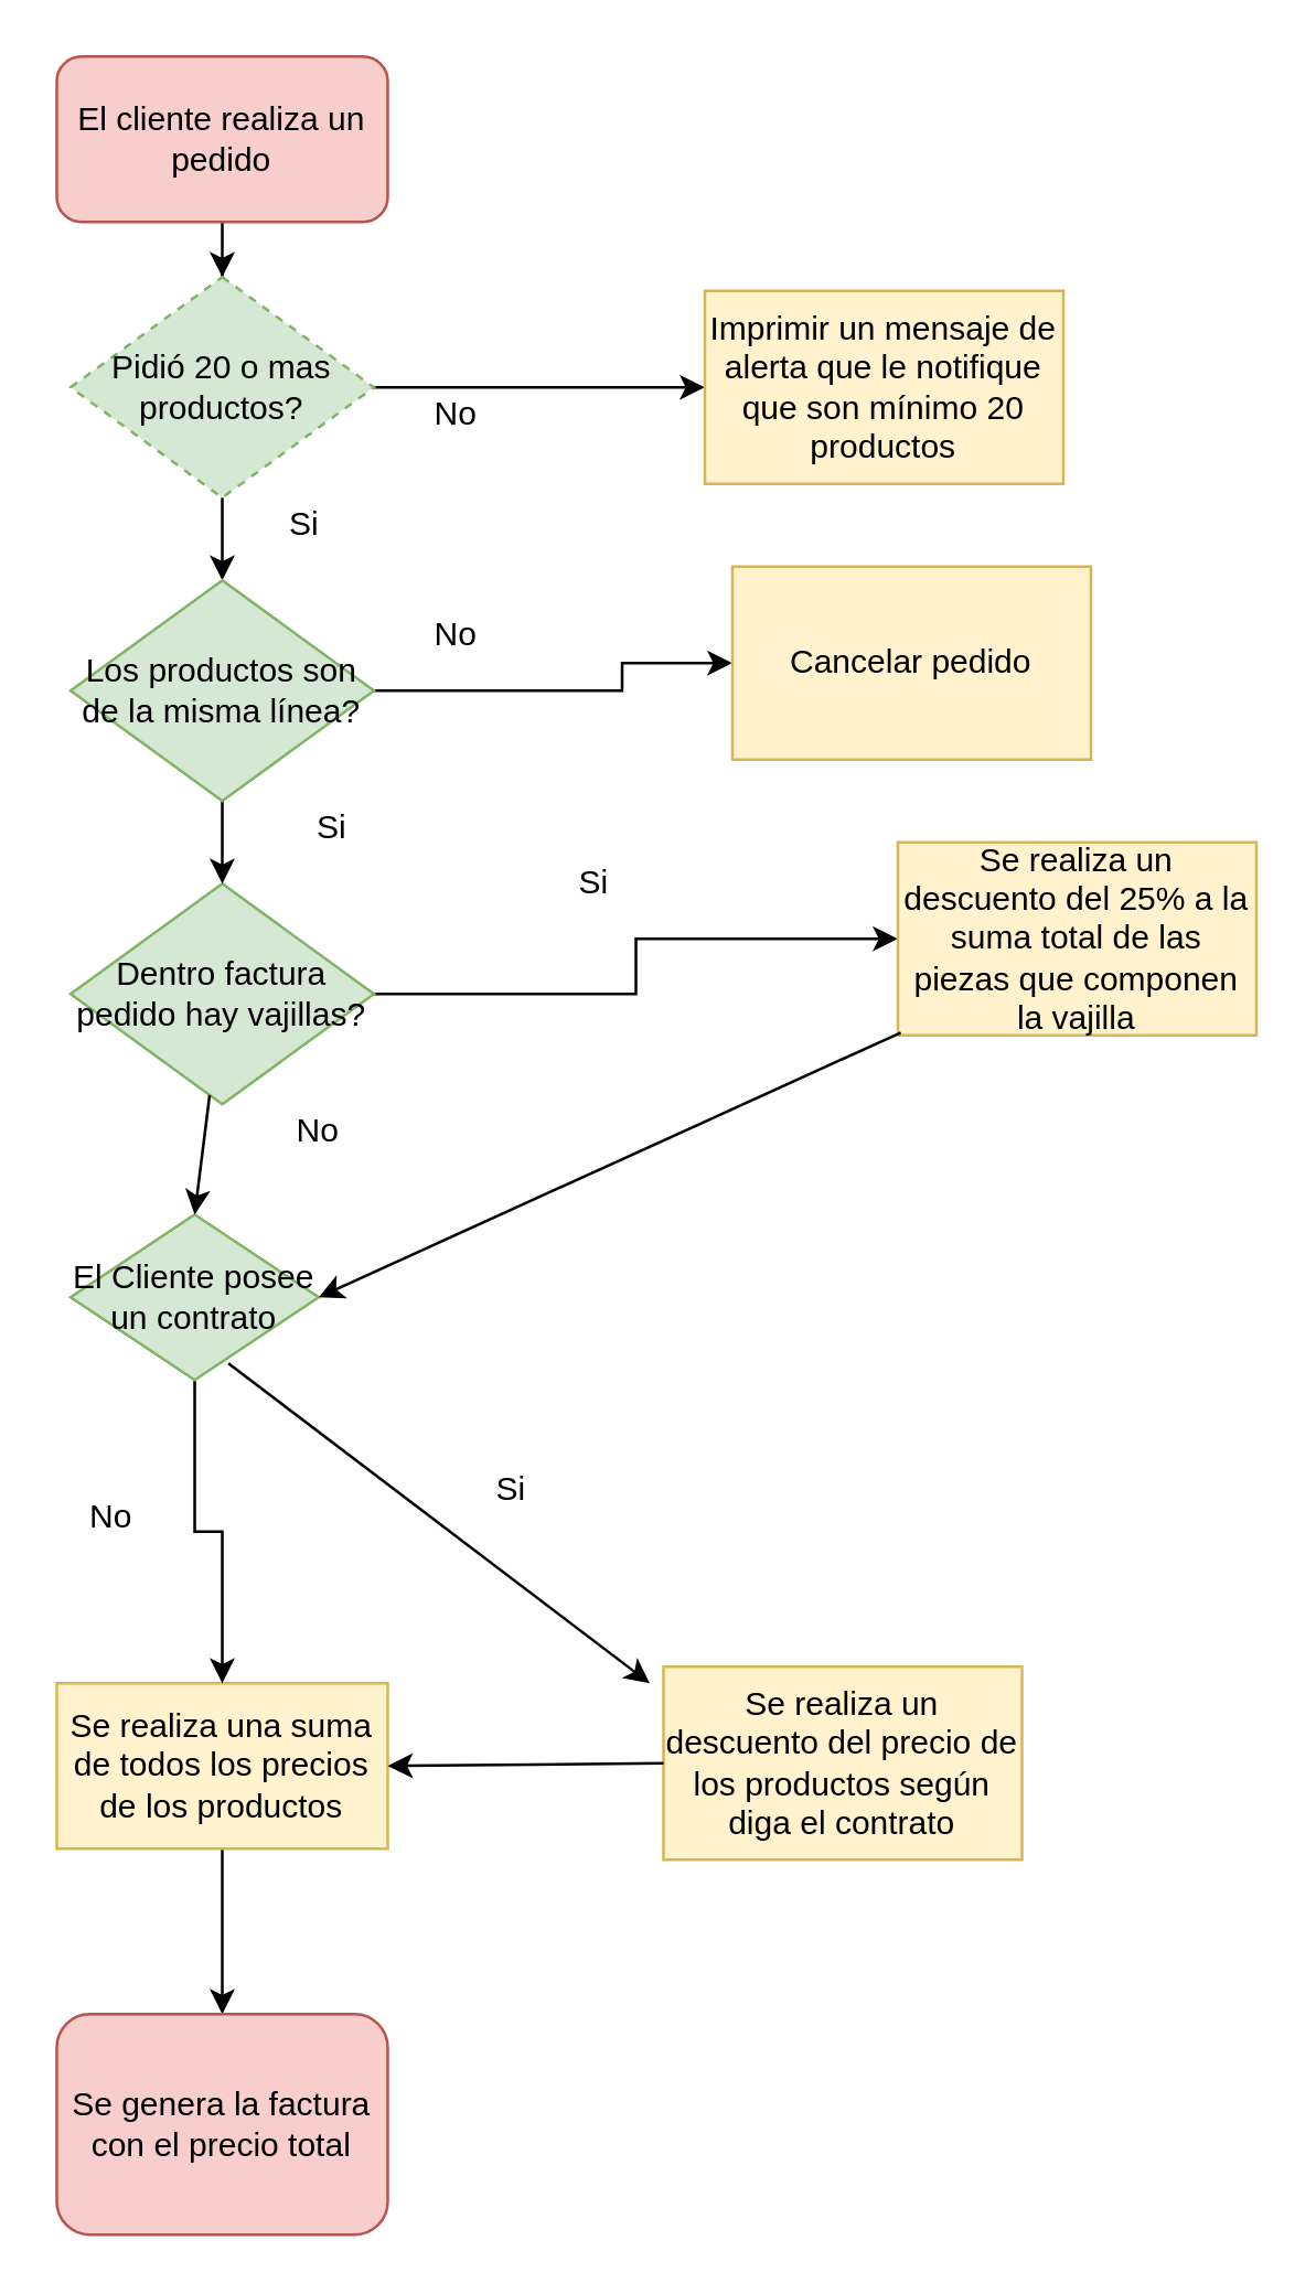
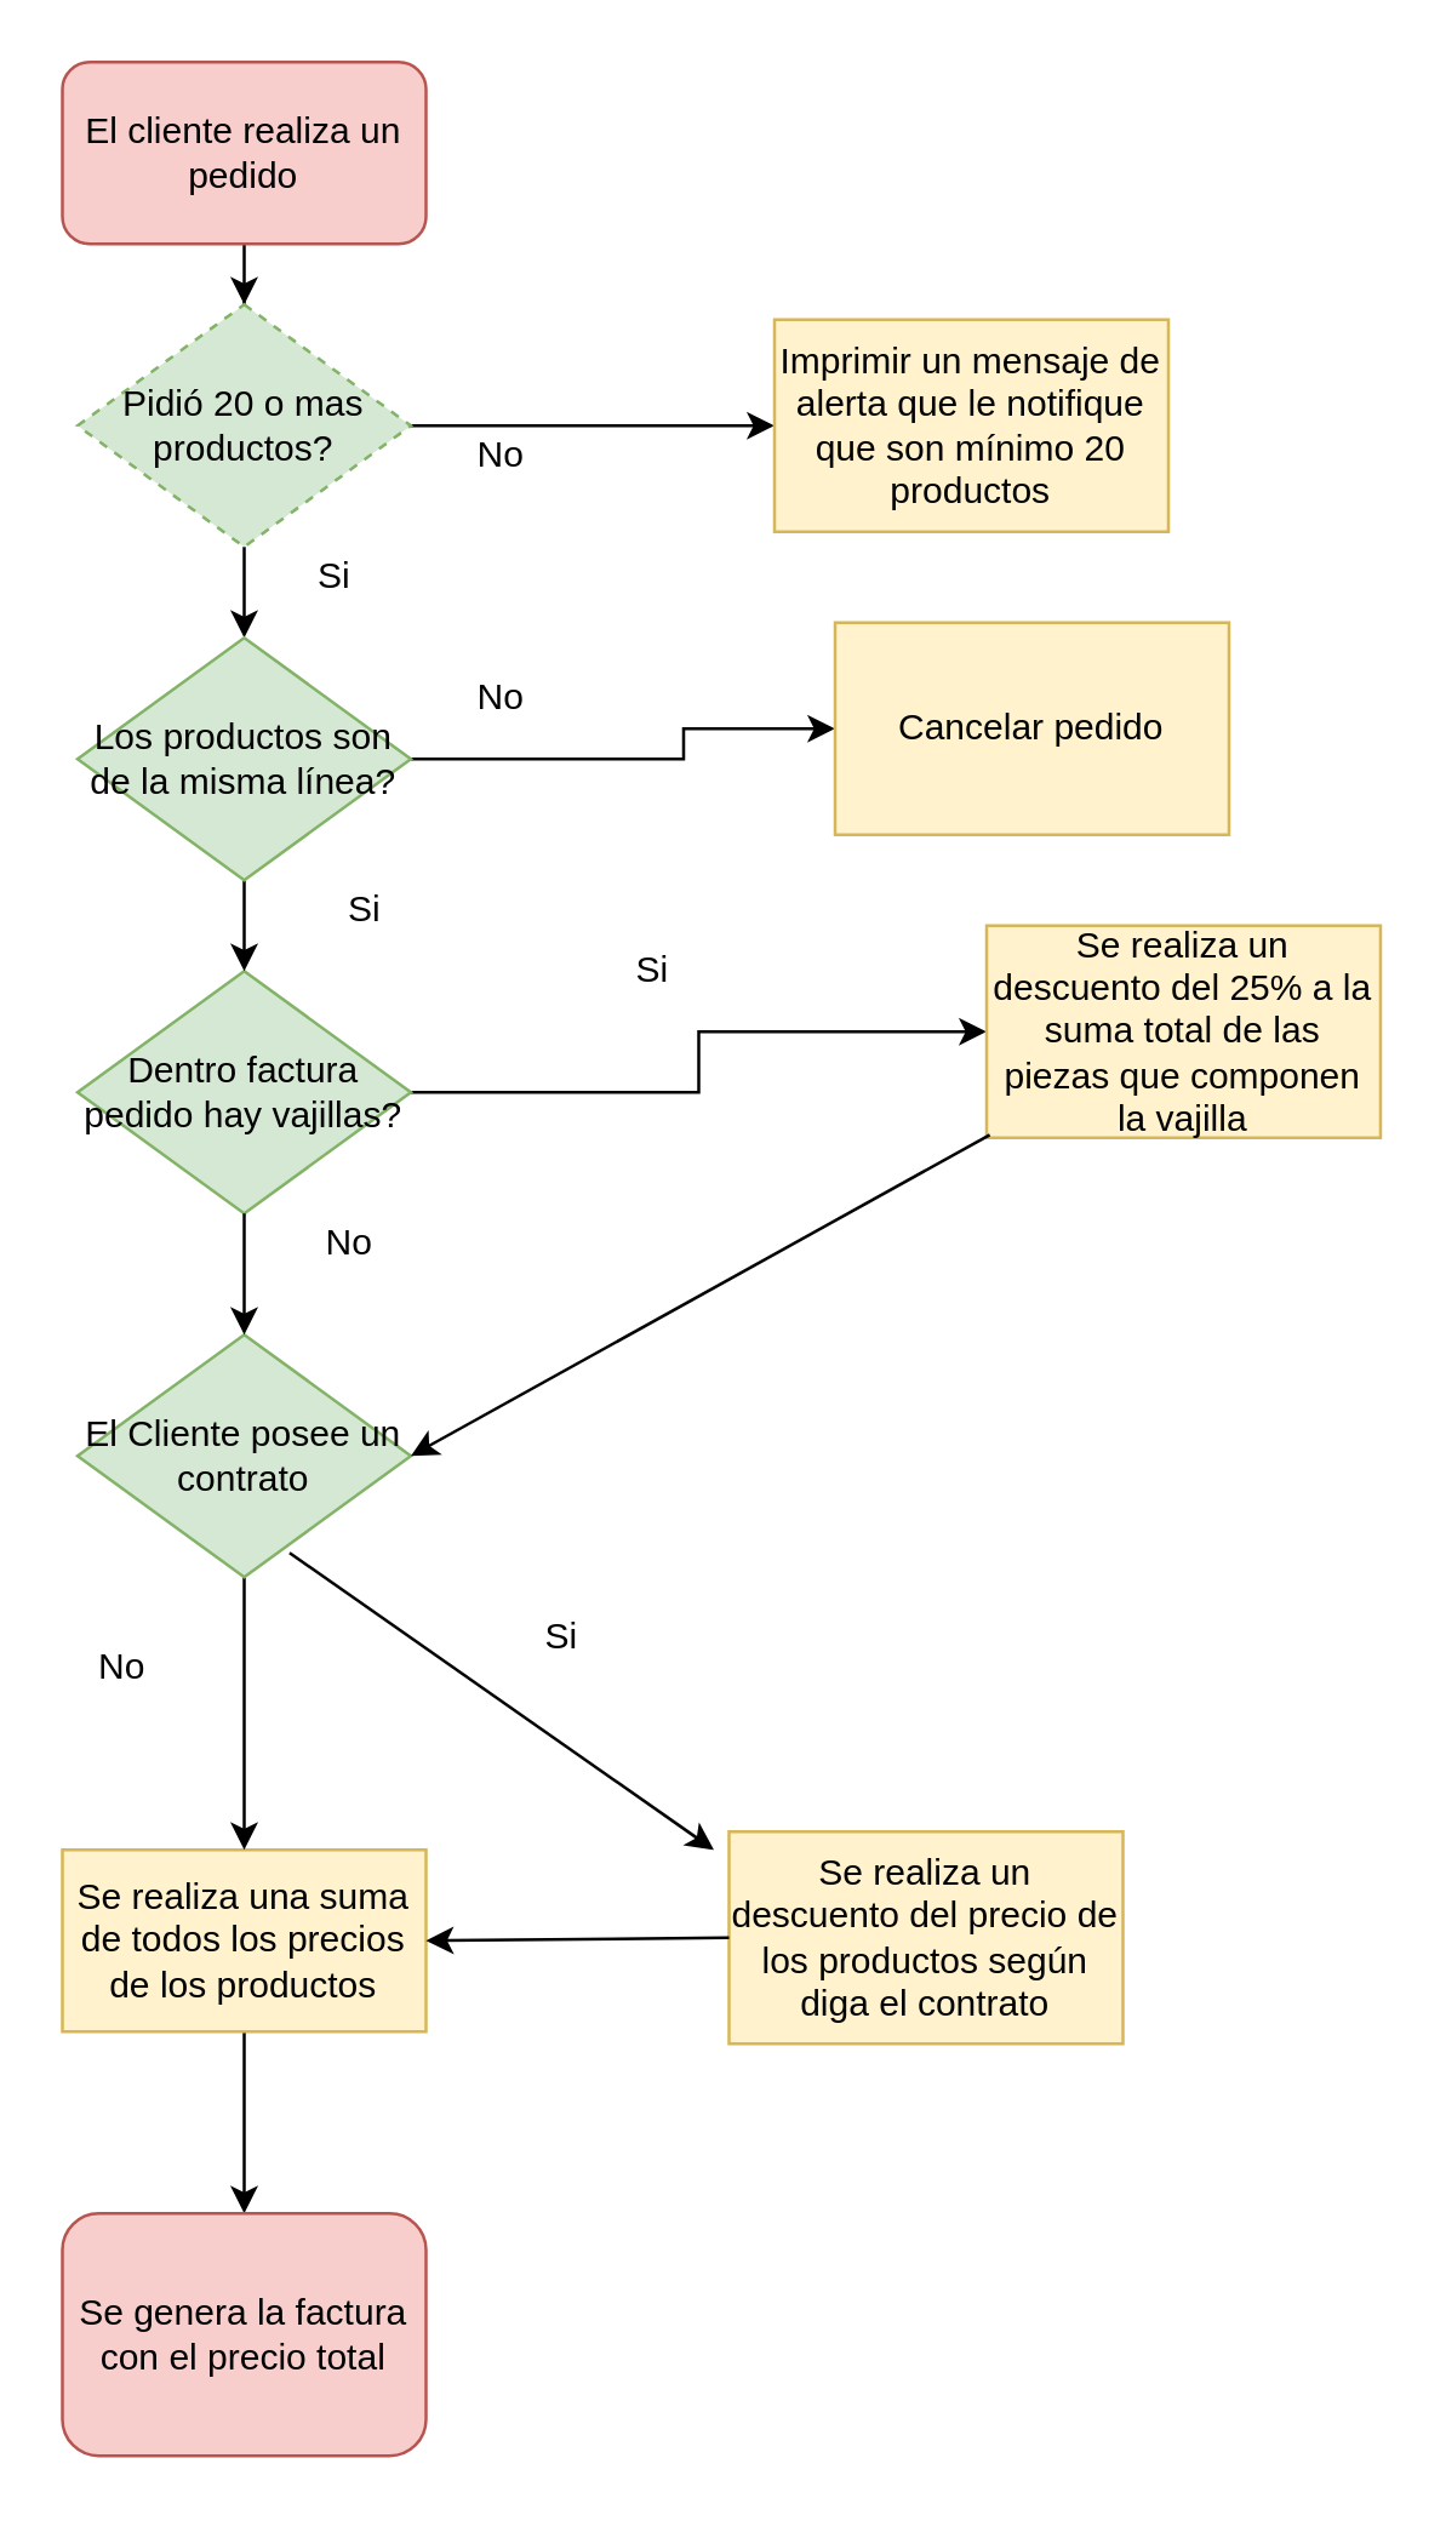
- <mxCell id="30" value="Cancelar pedido" style="rounded=0;whiteSpace=wrap;html=1;fillColor=#fff2cc;strokeColor=#d6b656;" vertex="1" parent="1"><mxGeometry x="265" y="205" width="130" height="70" as="geometry" /></mxCell>
+ <mxCell id="30" value="Cancelar pedido" style="rounded=0;whiteSpace=wrap;html=1;fillColor=#fff2cc;strokeColor=#d6b656;" vertex="1" parent="1"><mxGeometry x="275" y="205" width="130" height="70" as="geometry" /></mxCell>
- <mxCell id="19" value="El Cliente posee un contrato" style="rhombus;whiteSpace=wrap;html=1;fillColor=#d5e8d4;strokeColor=#82b366;" vertex="1" parent="1"><mxGeometry x="25" y="440" width="90" height="60" as="geometry" /></mxCell>
+ <mxCell id="19" value="El Cliente posee un contrato" style="rhombus;whiteSpace=wrap;html=1;fillColor=#d5e8d4;strokeColor=#82b366;" vertex="1" parent="1"><mxGeometry x="25" y="440" width="110" height="80" as="geometry" /></mxCell>
